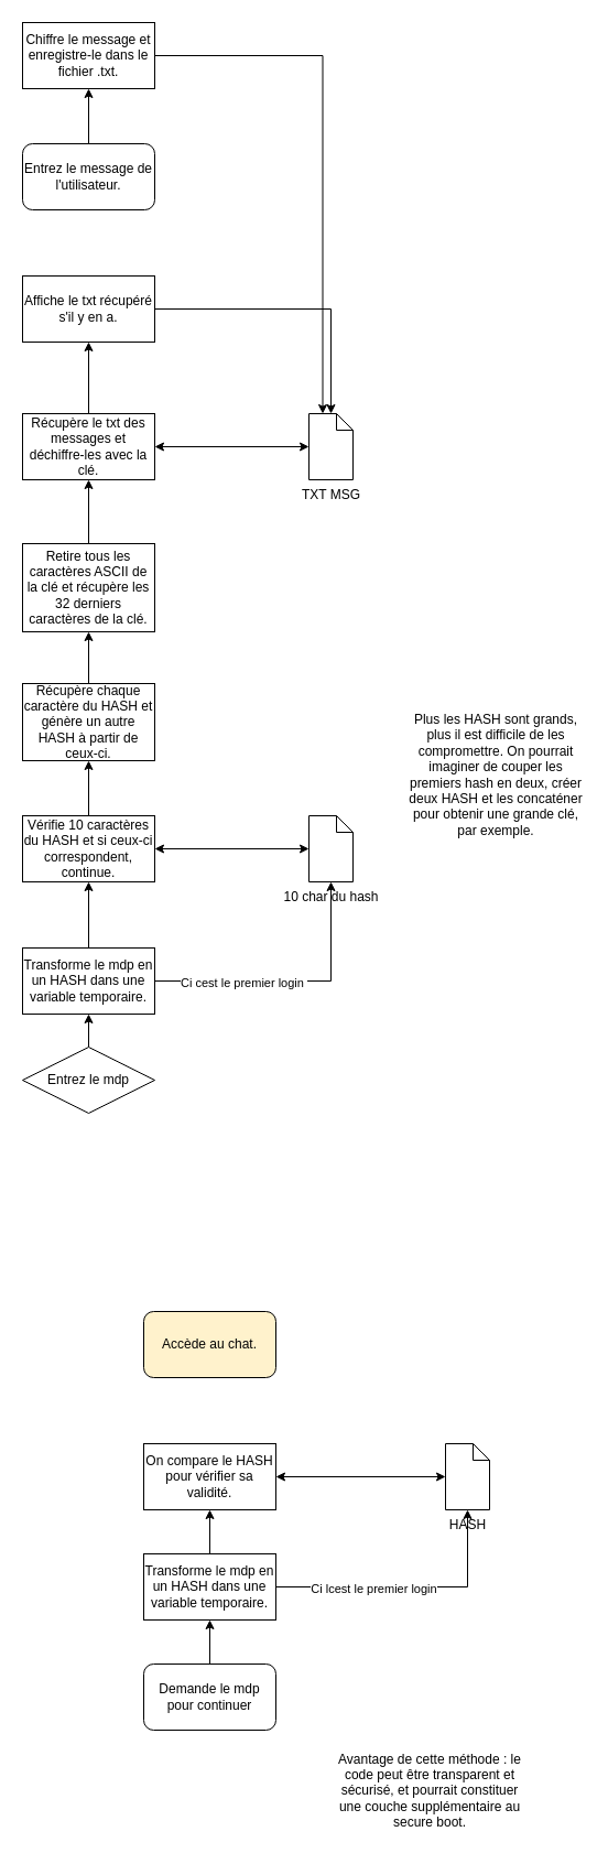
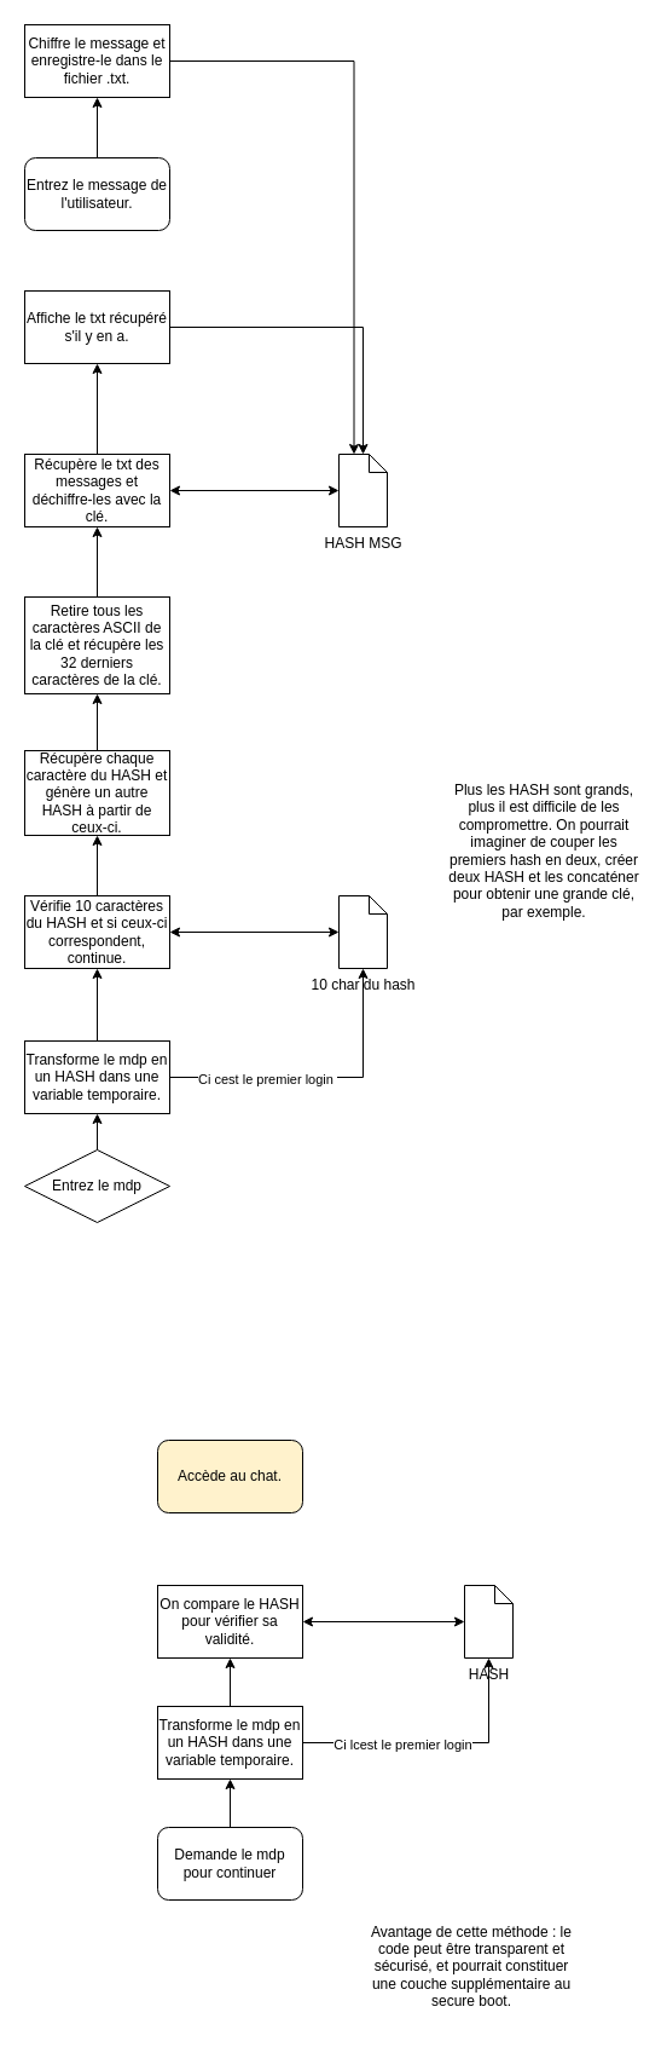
- <mxCell id="33" value="Affiche le txt récupéré s'il y en a." style="rounded=0;whiteSpace=wrap;html=1;" vertex="1" parent="1"><mxGeometry x="20" y="250" width="120" height="60" as="geometry" /></mxCell>
+ <mxCell id="33" value="Affiche le txt récupéré s'il y en a." style="rounded=0;whiteSpace=wrap;html=1;" vertex="1" parent="1"><mxGeometry x="20" y="240" width="120" height="60" as="geometry" /></mxCell>
- <mxCell id="20" value="TXT MSG" style="shape=mxgraph.bpmn.data;labelPosition=center;verticalLabelPosition=bottom;align=center;verticalAlign=top;size=15;html=1;" vertex="1" parent="1"><mxGeometry x="280" y="375" width="40" height="60" as="geometry" /></mxCell>
+ <mxCell id="20" value="HASH MSG" style="shape=mxgraph.bpmn.data;labelPosition=center;verticalLabelPosition=bottom;align=center;verticalAlign=top;size=15;html=1;" vertex="1" parent="1"><mxGeometry x="280" y="375" width="40" height="60" as="geometry" /></mxCell>
- <mxCell id="2" value="HASH" style="shape=mxgraph.bpmn.data;labelPosition=center;verticalLabelPosition=bottom;align=center;verticalAlign=top;size=15;html=1;" vertex="1" parent="1"><mxGeometry x="404" y="1310" width="40" height="60" as="geometry" /></mxCell>
+ <mxCell id="2" value="HASH" style="shape=mxgraph.bpmn.data;labelPosition=center;verticalLabelPosition=bottom;align=center;verticalAlign=top;size=15;html=1;" vertex="1" parent="1"><mxGeometry x="384" y="1310" width="40" height="60" as="geometry" /></mxCell>
